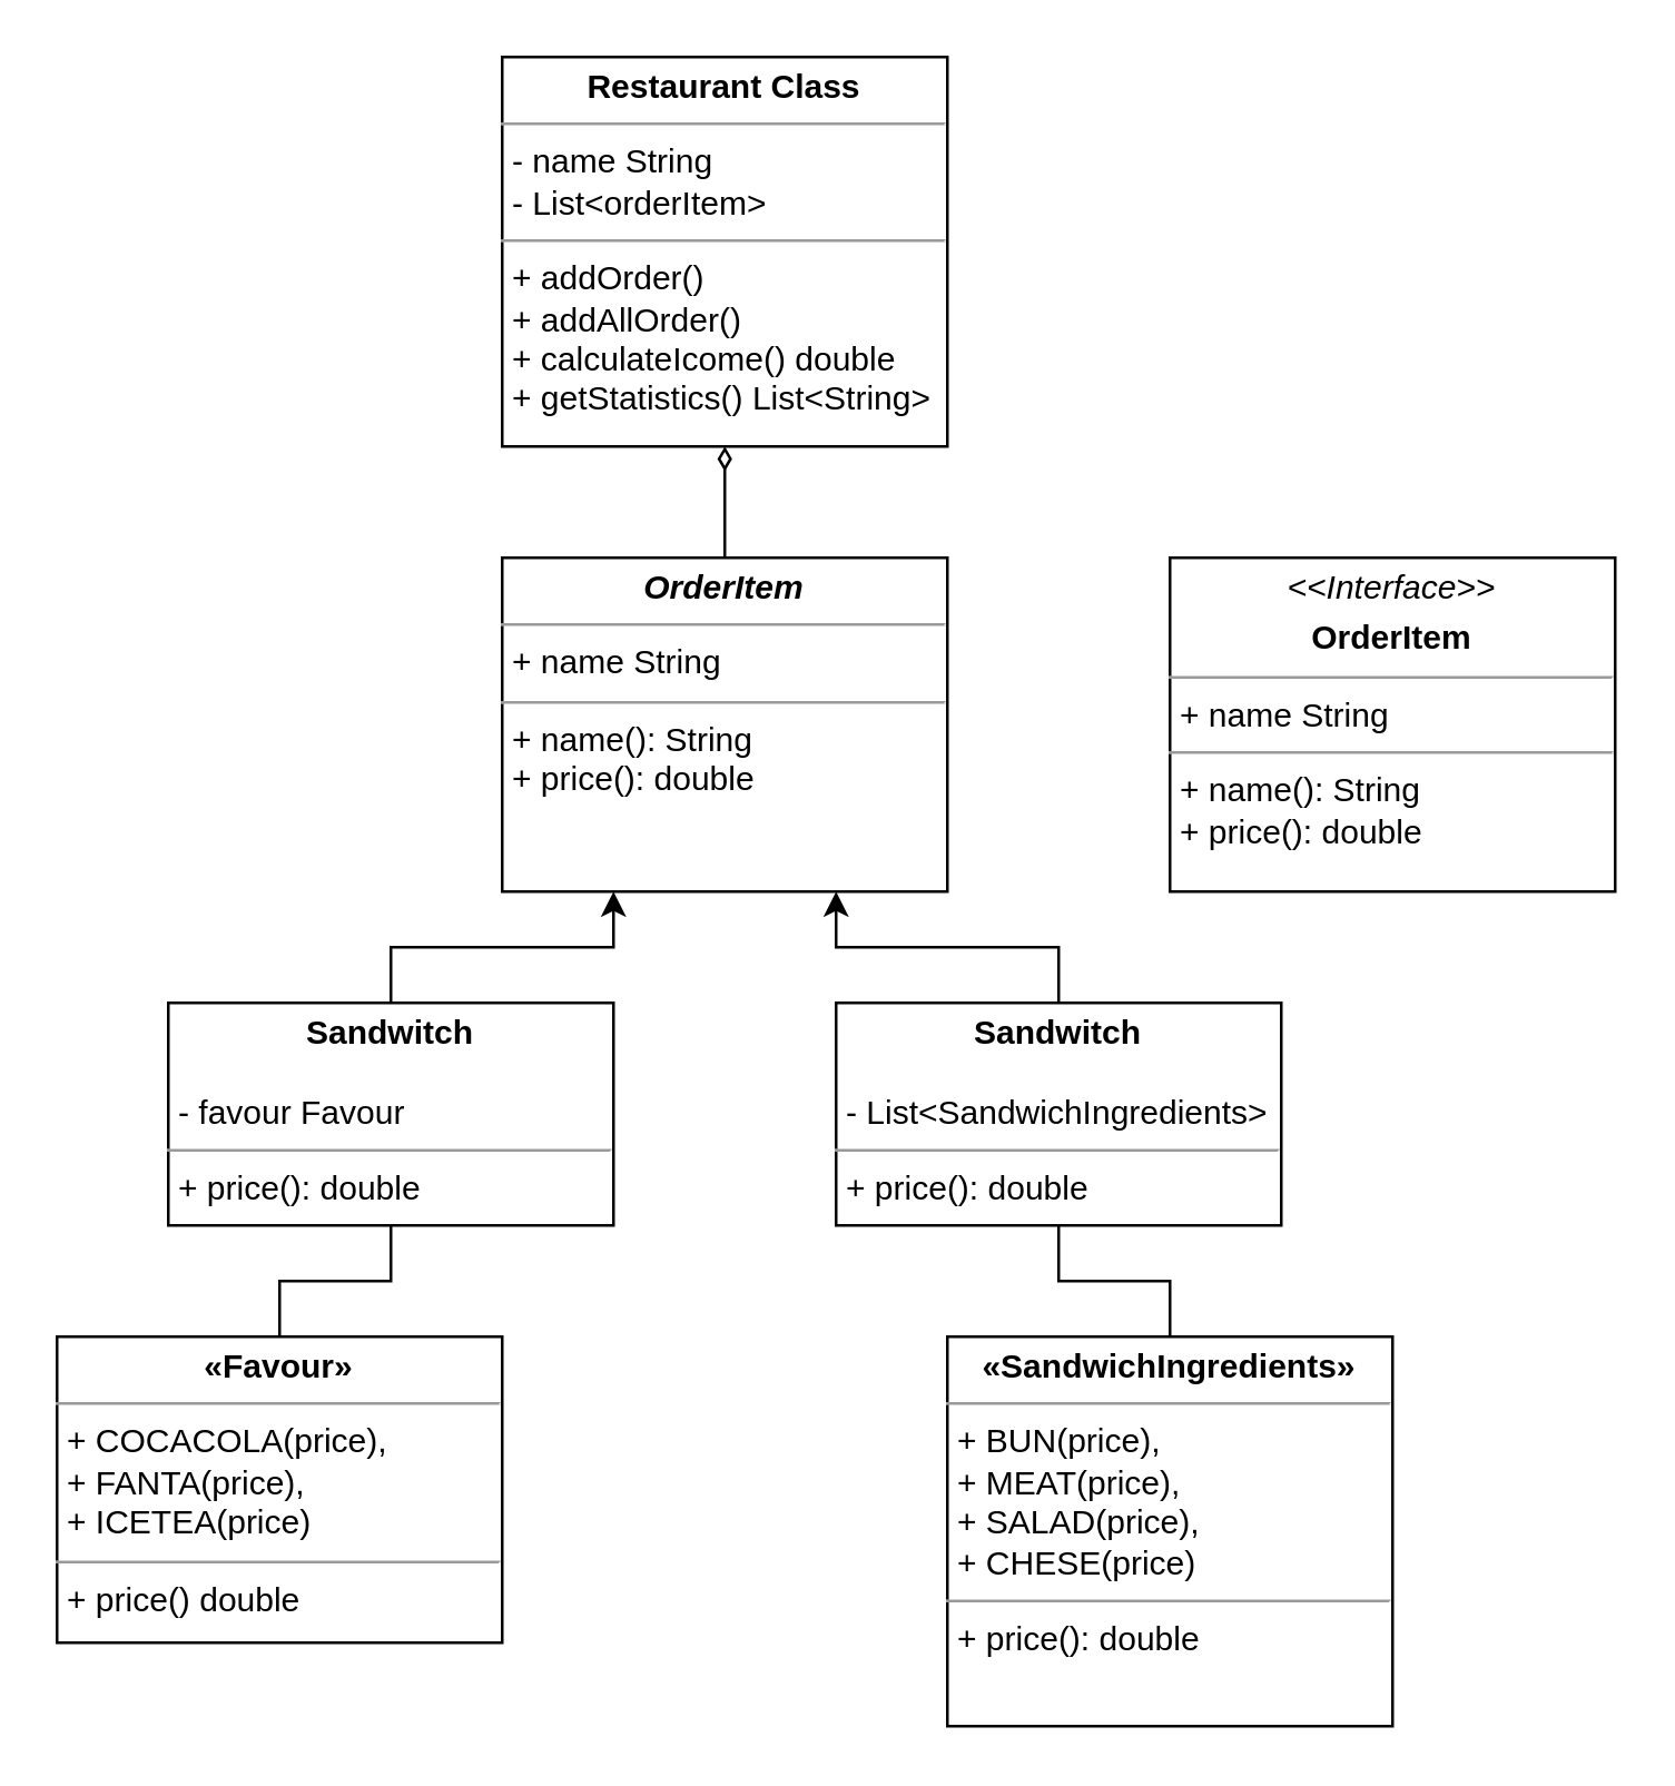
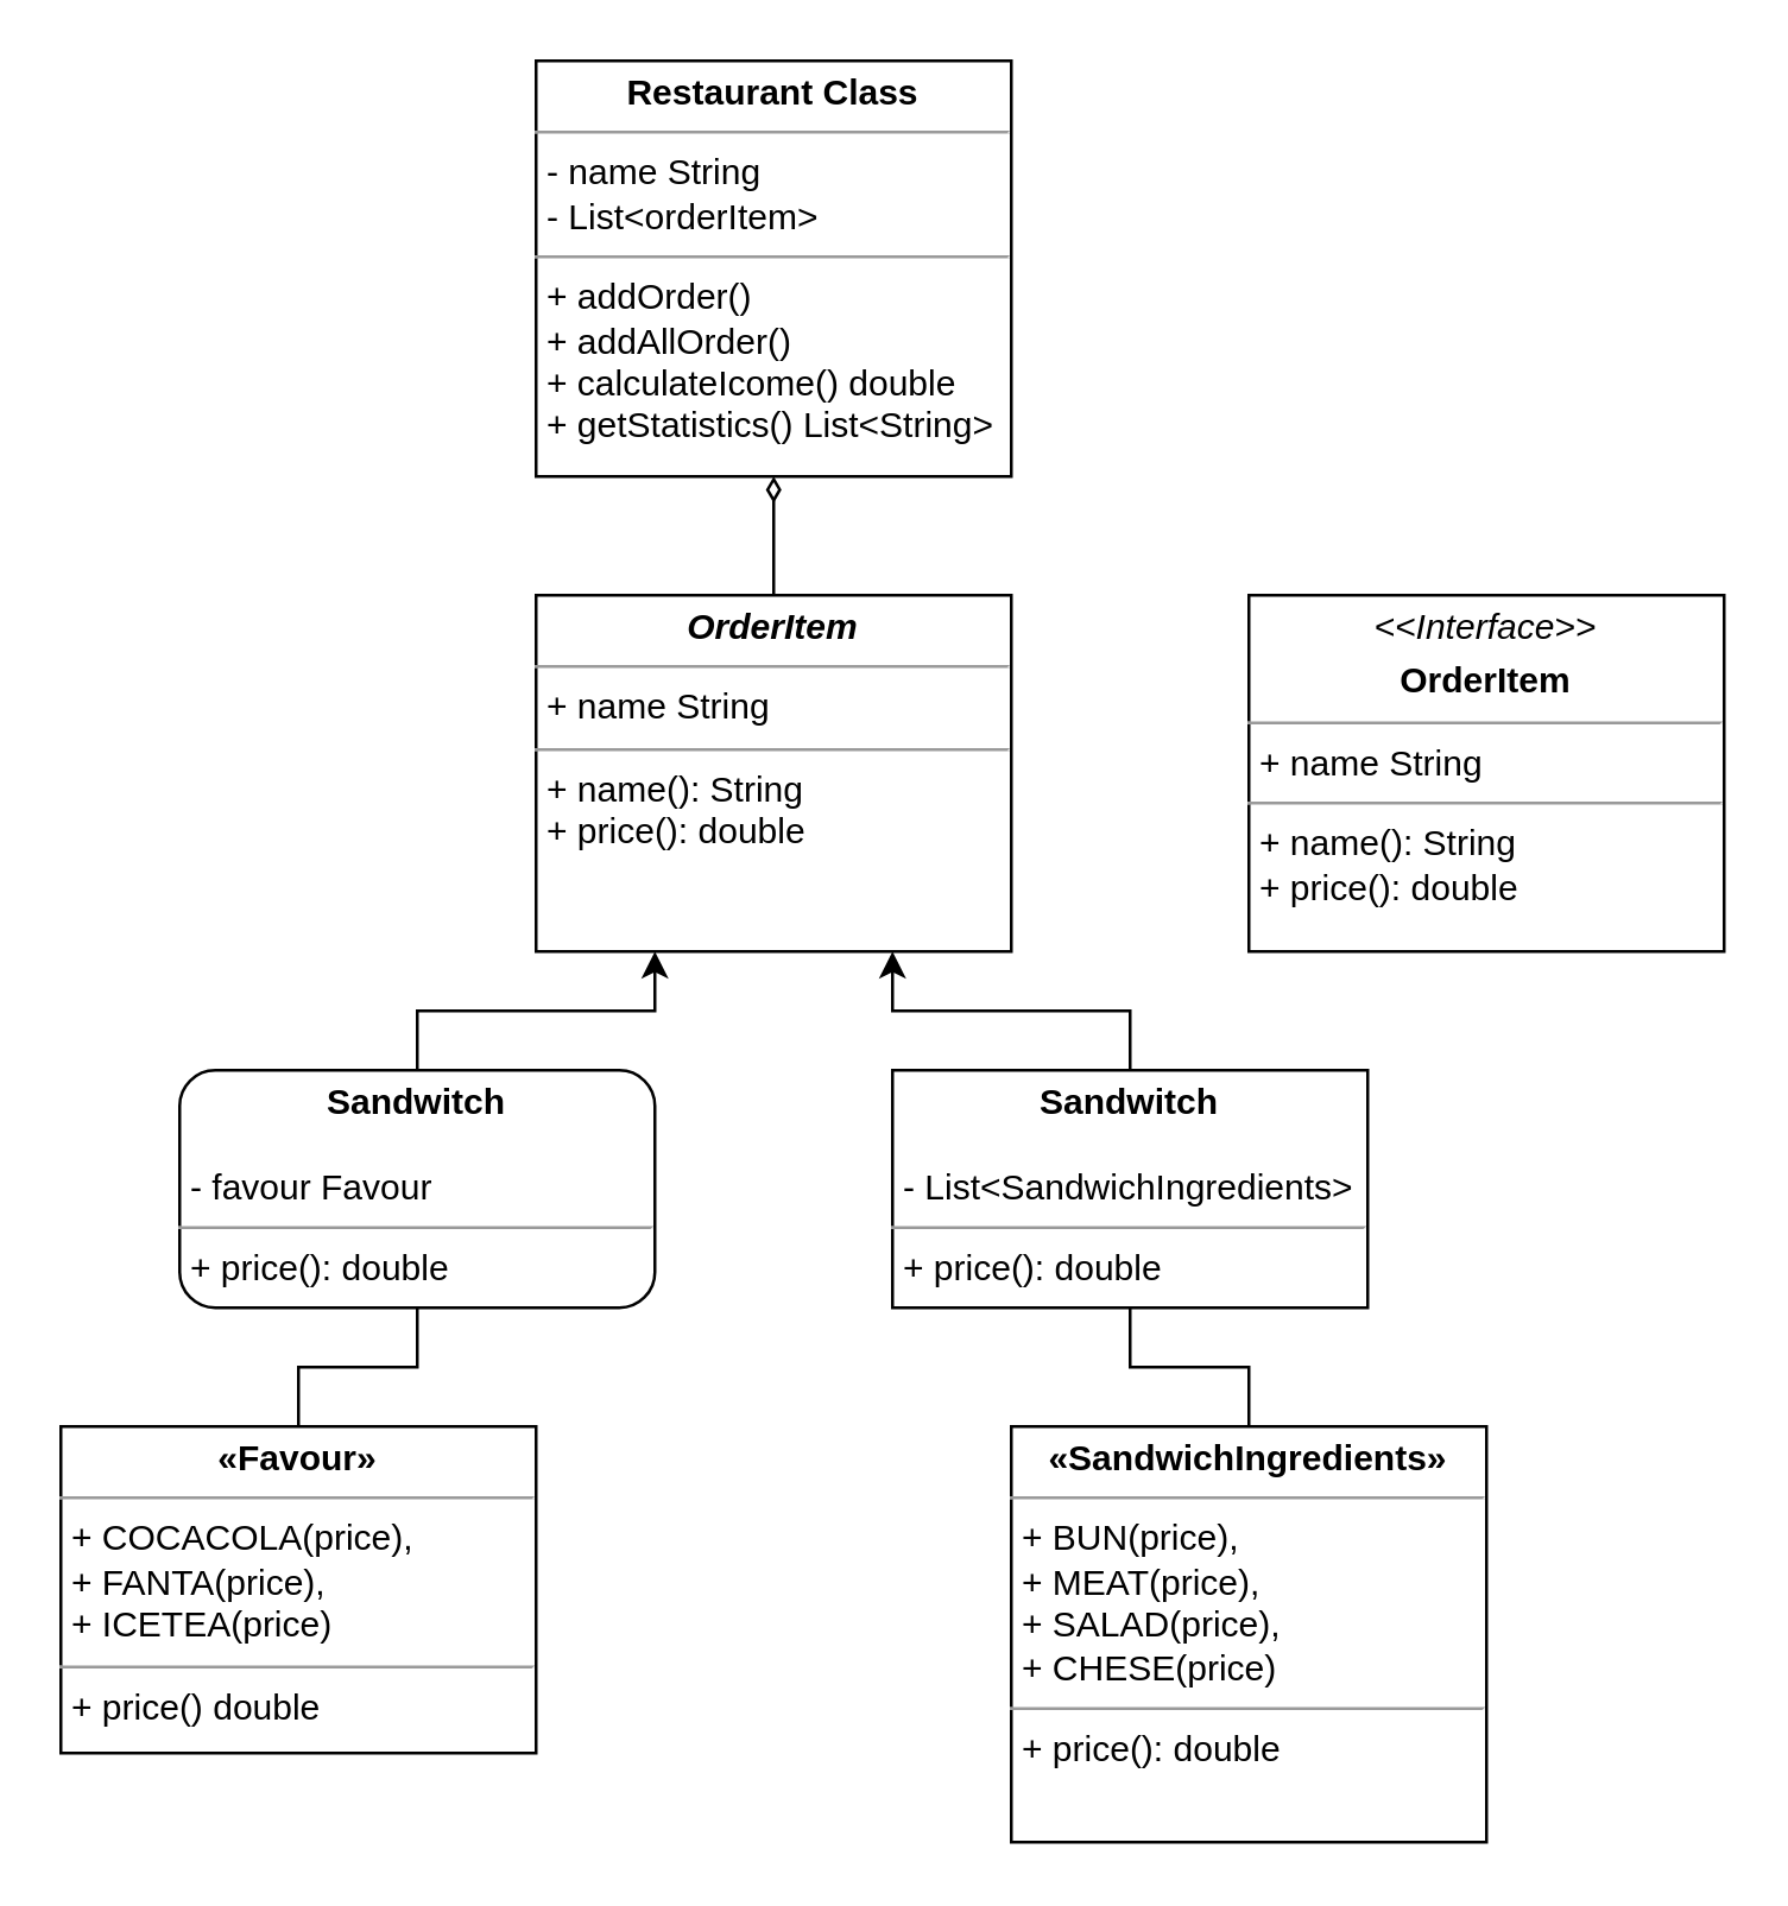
- <mxCell id="13" value="&lt;p style=&quot;margin:0px;margin-top:4px;text-align:center;&quot;&gt;&lt;b&gt;Sandwitch&lt;/b&gt;&lt;/p&gt;&lt;p style=&quot;margin:0px;margin-left:4px;&quot;&gt;&lt;br&gt;&lt;/p&gt;&lt;p style=&quot;margin:0px;margin-left:4px;&quot;&gt;- favour Favour&lt;br&gt;&lt;/p&gt;&lt;hr size=&quot;1&quot;&gt;&lt;p style=&quot;margin:0px;margin-left:4px;&quot;&gt;+ price(): double&lt;br&gt;&lt;/p&gt;" style="verticalAlign=top;align=left;overflow=fill;fontSize=12;fontFamily=Helvetica;html=1;whiteSpace=wrap;" vertex="1" parent="1"><mxGeometry x="60" y="360" width="160" height="80" as="geometry" /></mxCell>
+ <mxCell id="13" value="&lt;p style=&quot;margin:0px;margin-top:4px;text-align:center;&quot;&gt;&lt;b&gt;Sandwitch&lt;/b&gt;&lt;/p&gt;&lt;p style=&quot;margin:0px;margin-left:4px;&quot;&gt;&lt;br&gt;&lt;/p&gt;&lt;p style=&quot;margin:0px;margin-left:4px;&quot;&gt;- favour Favour&lt;br&gt;&lt;/p&gt;&lt;hr size=&quot;1&quot;&gt;&lt;p style=&quot;margin:0px;margin-left:4px;&quot;&gt;+ price(): double&lt;br&gt;&lt;/p&gt;" style="verticalAlign=top;align=left;overflow=fill;fontSize=12;fontFamily=Helvetica;html=1;whiteSpace=wrap;rounded=1;" vertex="1" parent="1"><mxGeometry x="60" y="360" width="160" height="80" as="geometry" /></mxCell>
